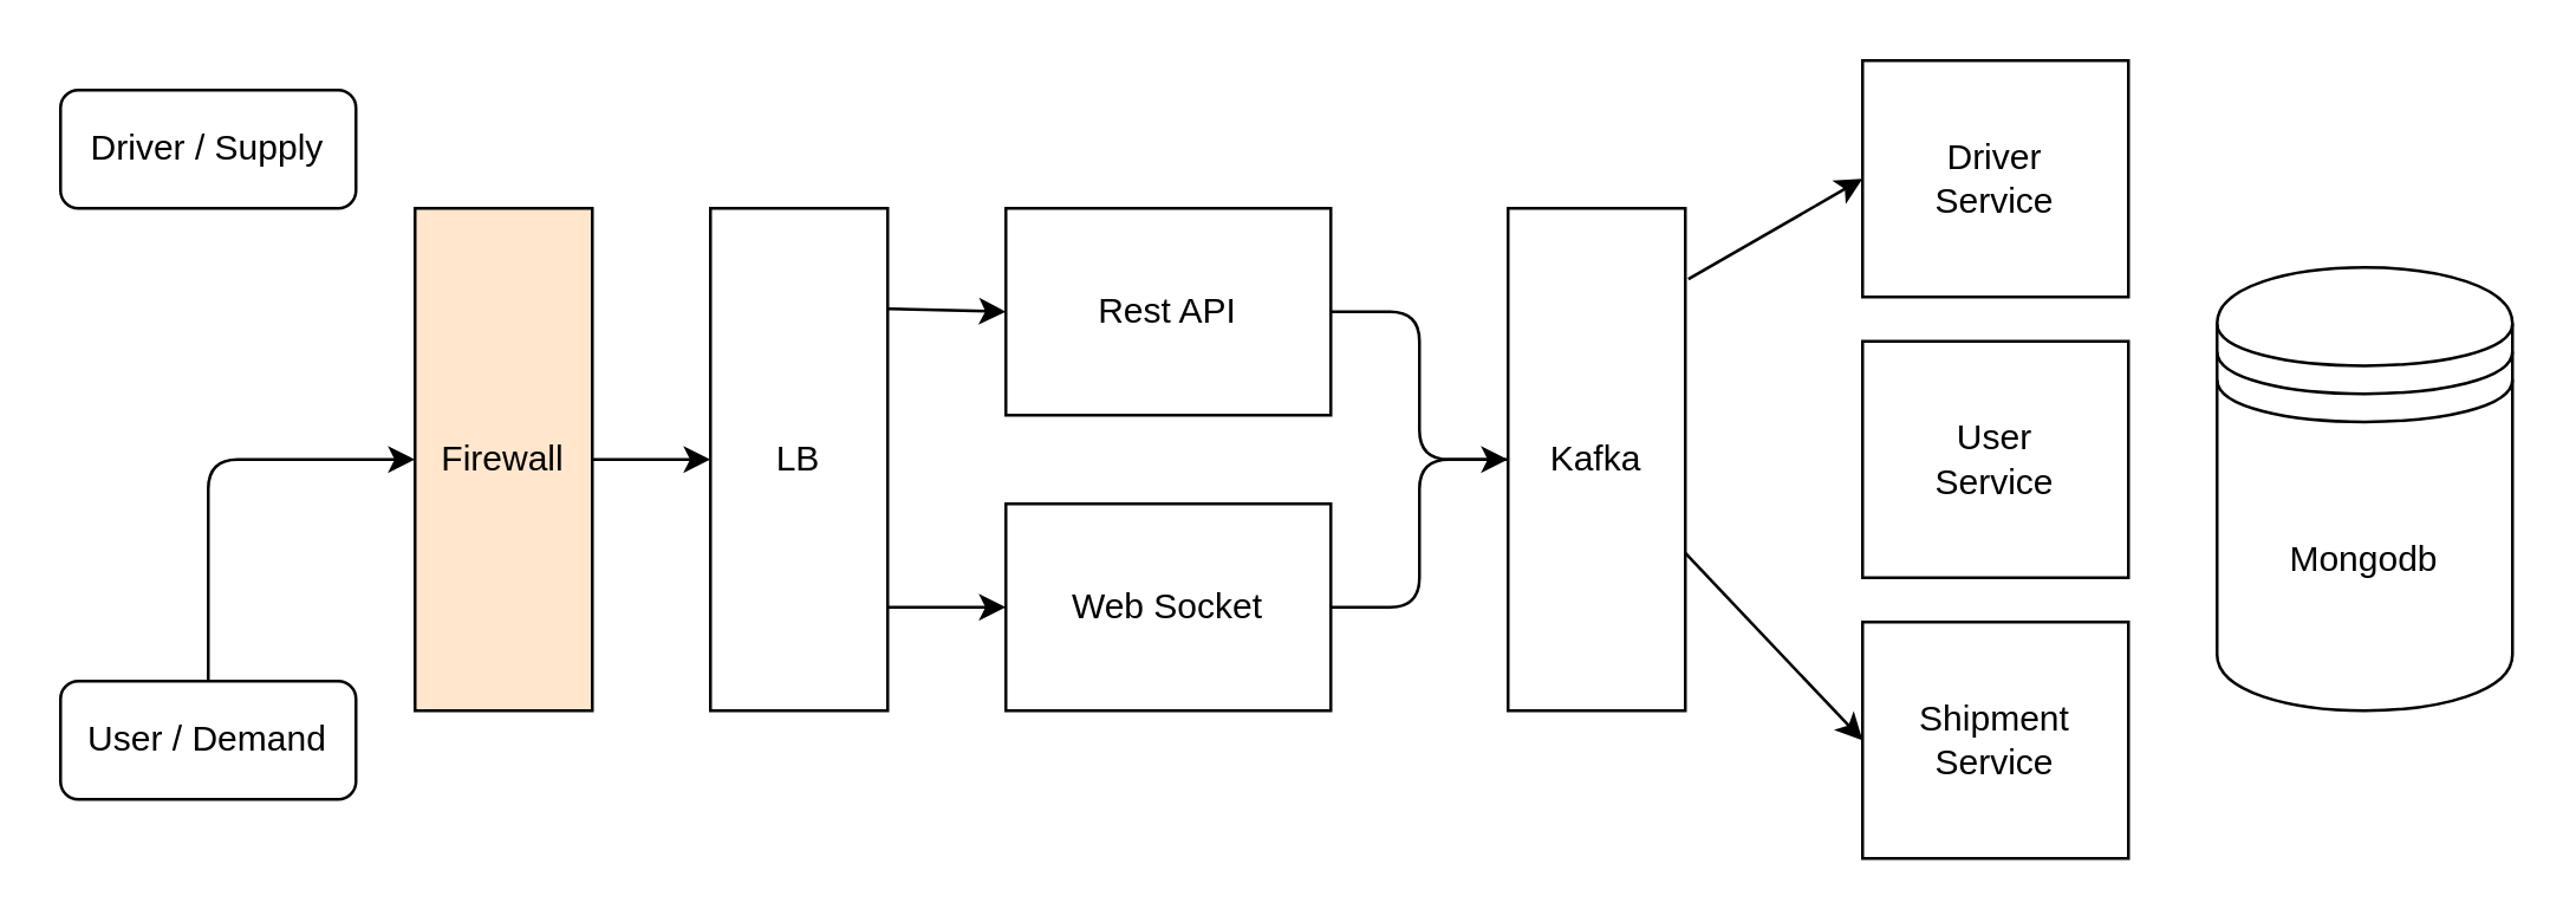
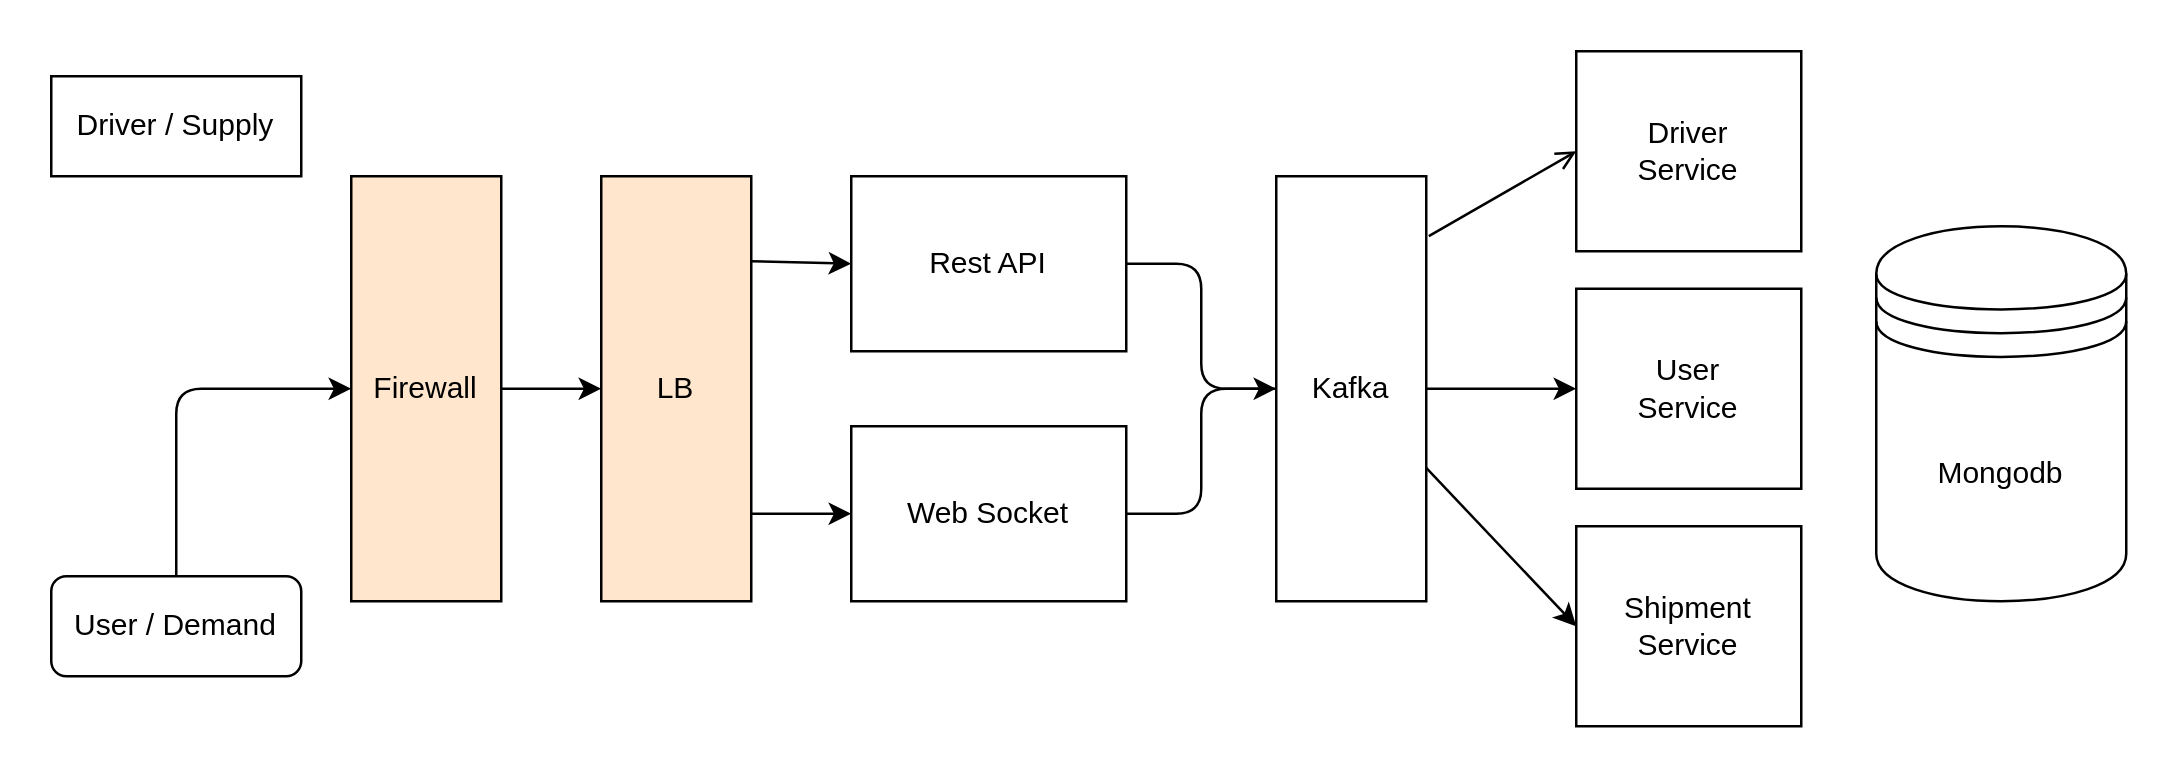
- <mxCell id="2" value="Driver / Supply" style="rounded=1;whiteSpace=wrap;html=1;" parent="1" vertex="1"><mxGeometry x="20" y="30" width="100" height="40" as="geometry" /></mxCell>
+ <mxCell id="2" value="Driver / Supply" style="whiteSpace=wrap;html=1;rounded=0;" parent="1" vertex="1"><mxGeometry x="20" y="30" width="100" height="40" as="geometry" /></mxCell>
- <mxCell id="17" value="" style="endArrow=classic;html=1;entryX=0;entryY=0.5;entryDx=0;entryDy=0;exitX=1.017;exitY=0.141;exitDx=0;exitDy=0;exitPerimeter=0;" parent="1" source="15" target="12" edge="1"><mxGeometry width="50" height="50" relative="1" as="geometry"><mxPoint x="330" y="260" as="sourcePoint" /><mxPoint x="380" y="210" as="targetPoint" /></mxGeometry></mxCell>
+ <mxCell id="17" value="" style="endArrow=open;html=1;entryX=0;entryY=0.5;entryDx=0;entryDy=0;exitX=1.017;exitY=0.141;exitDx=0;exitDy=0;exitPerimeter=0;" parent="1" source="15" target="12" edge="1"><mxGeometry width="50" height="50" relative="1" as="geometry"><mxPoint x="330" y="260" as="sourcePoint" /><mxPoint x="380" y="210" as="targetPoint" /></mxGeometry></mxCell>
- <mxCell id="5" value="LB" style="rounded=0;whiteSpace=wrap;html=1;" parent="1" vertex="1"><mxGeometry x="240" y="70" width="60" height="170" as="geometry" /></mxCell>
+ <mxCell id="5" value="LB" style="rounded=0;whiteSpace=wrap;html=1;fillColor=#ffe6cc;" parent="1" vertex="1"><mxGeometry x="240" y="70" width="60" height="170" as="geometry" /></mxCell>
+ <mxCell id="16" value="" style="endArrow=classic;html=1;entryX=0;entryY=0.5;entryDx=0;entryDy=0;exitX=1;exitY=0.5;exitDx=0;exitDy=0;" parent="1" source="15" target="13" edge="1"><mxGeometry width="50" height="50" relative="1" as="geometry"><mxPoint x="330" y="260" as="sourcePoint" /><mxPoint x="380" y="210" as="targetPoint" /></mxGeometry></mxCell>
